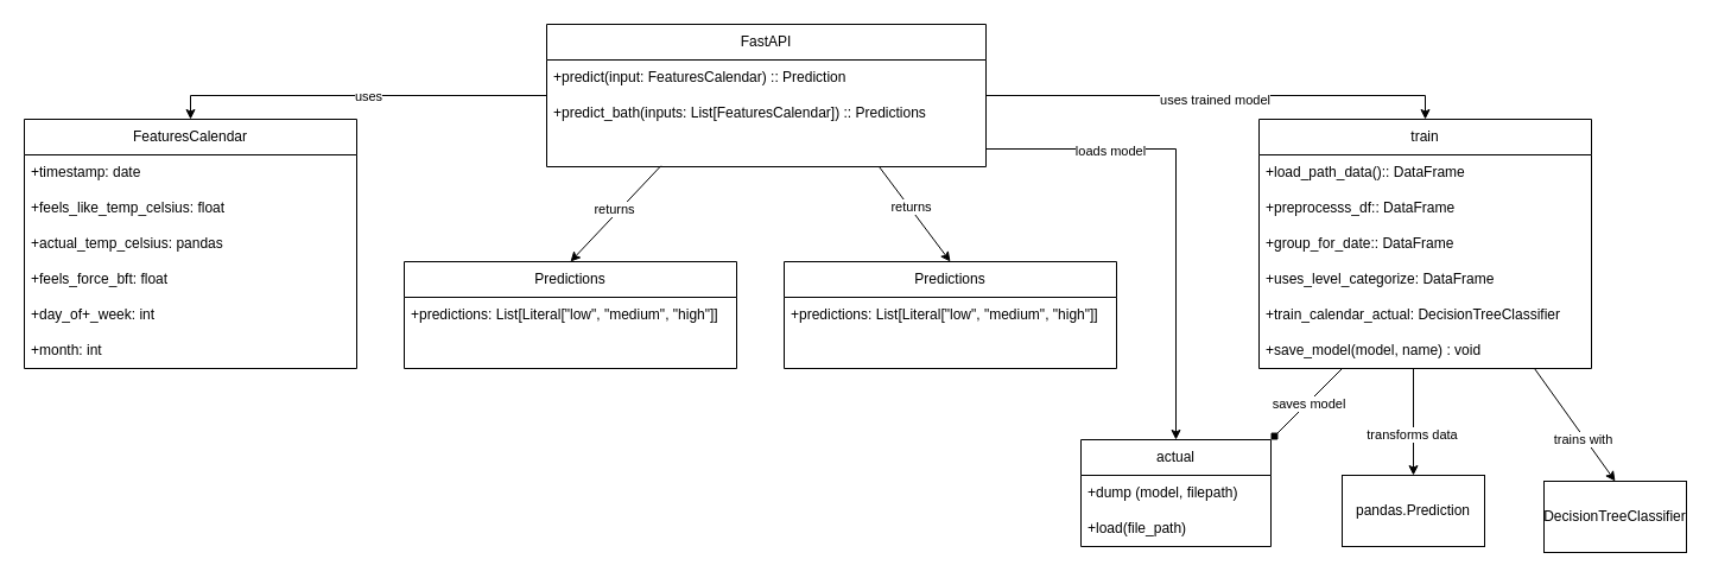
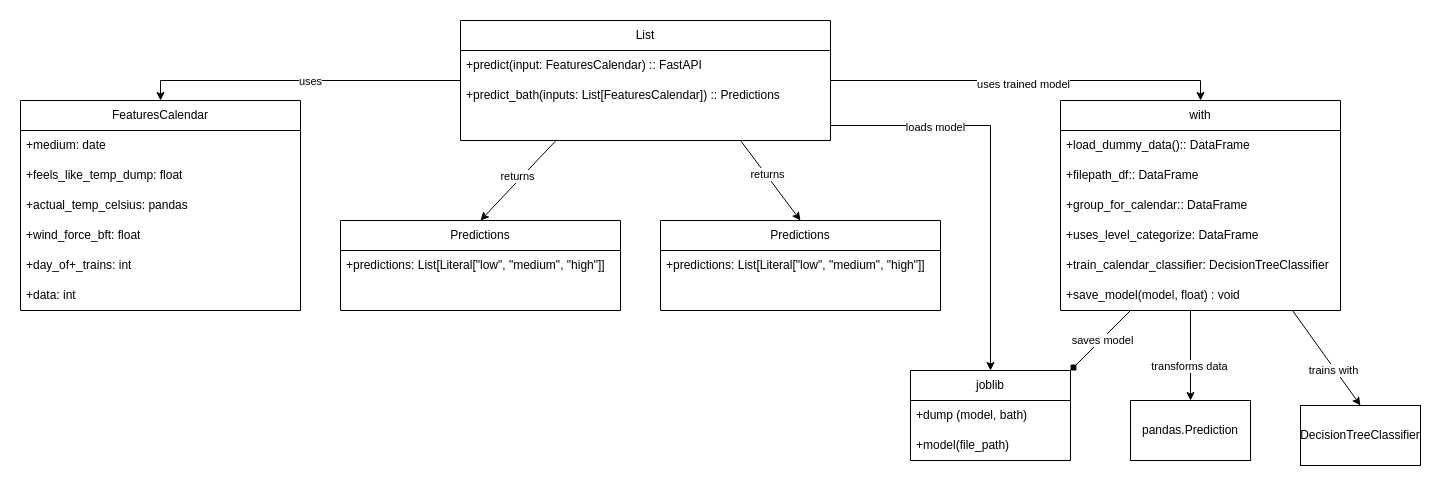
- <mxCell id="2" value="FastAPI" style="swimlane;fontStyle=0;childLayout=stackLayout;horizontal=1;startSize=30;horizontalStack=0;resizeParent=1;resizeParentMax=0;resizeLast=0;collapsible=1;marginBottom=0;whiteSpace=wrap;html=1;" vertex="1" parent="1"><mxGeometry x="460" y="20" width="370" height="120" as="geometry" /></mxCell>
+ <mxCell id="2" value="List" style="swimlane;fontStyle=0;childLayout=stackLayout;horizontal=1;startSize=30;horizontalStack=0;resizeParent=1;resizeParentMax=0;resizeLast=0;collapsible=1;marginBottom=0;whiteSpace=wrap;html=1;" vertex="1" parent="1"><mxGeometry x="460" y="20" width="370" height="120" as="geometry" /></mxCell>
- <mxCell id="3" value="+predict(input: FeaturesCalendar) :: Prediction" style="text;strokeColor=none;fillColor=none;align=left;verticalAlign=middle;spacingLeft=4;spacingRight=4;overflow=hidden;points=[[0,0.5],[1,0.5]];portConstraint=eastwest;rotatable=0;whiteSpace=wrap;html=1;" vertex="1" parent="2"><mxGeometry y="30" width="370" height="30" as="geometry" /></mxCell>
+ <mxCell id="3" value="+predict(input: FeaturesCalendar) :: FastAPI" style="text;strokeColor=none;fillColor=none;align=left;verticalAlign=middle;spacingLeft=4;spacingRight=4;overflow=hidden;points=[[0,0.5],[1,0.5]];portConstraint=eastwest;rotatable=0;whiteSpace=wrap;html=1;" vertex="1" parent="2"><mxGeometry y="30" width="370" height="30" as="geometry" /></mxCell>
- <mxCell id="26" value="train" style="swimlane;fontStyle=0;childLayout=stackLayout;horizontal=1;startSize=30;horizontalStack=0;resizeParent=1;resizeParentMax=0;resizeLast=0;collapsible=1;marginBottom=0;whiteSpace=wrap;html=1;rounded=0;" vertex="1" parent="1"><mxGeometry x="1060" y="100" width="280" height="210" as="geometry"><mxRectangle x="-240" y="200" width="140" height="30" as="alternateBounds" /></mxGeometry></mxCell>
+ <mxCell id="26" value="with" style="swimlane;fontStyle=0;childLayout=stackLayout;horizontal=1;startSize=30;horizontalStack=0;resizeParent=1;resizeParentMax=0;resizeLast=0;collapsible=1;marginBottom=0;whiteSpace=wrap;html=1;rounded=0;" vertex="1" parent="1"><mxGeometry x="1060" y="100" width="280" height="210" as="geometry"><mxRectangle x="-240" y="200" width="140" height="30" as="alternateBounds" /></mxGeometry></mxCell>
- <mxCell id="18" value="+timestamp: date" style="text;strokeColor=none;fillColor=none;align=left;verticalAlign=middle;spacingLeft=4;spacingRight=4;overflow=hidden;points=[[0,0.5],[1,0.5]];portConstraint=eastwest;rotatable=0;whiteSpace=wrap;html=1;" vertex="1" parent="17"><mxGeometry y="30" width="280" height="30" as="geometry" /></mxCell>
+ <mxCell id="18" value="+medium: date" style="text;strokeColor=none;fillColor=none;align=left;verticalAlign=middle;spacingLeft=4;spacingRight=4;overflow=hidden;points=[[0,0.5],[1,0.5]];portConstraint=eastwest;rotatable=0;whiteSpace=wrap;html=1;" vertex="1" parent="17"><mxGeometry y="30" width="280" height="30" as="geometry" /></mxCell>
- <mxCell id="27" value="+load_path_data():: DataFrame" style="text;strokeColor=none;fillColor=none;align=left;verticalAlign=middle;spacingLeft=4;spacingRight=4;overflow=hidden;points=[[0,0.5],[1,0.5]];portConstraint=eastwest;rotatable=0;whiteSpace=wrap;html=1;" vertex="1" parent="26"><mxGeometry y="30" width="280" height="30" as="geometry" /></mxCell>
+ <mxCell id="27" value="+load_dummy_data():: DataFrame" style="text;strokeColor=none;fillColor=none;align=left;verticalAlign=middle;spacingLeft=4;spacingRight=4;overflow=hidden;points=[[0,0.5],[1,0.5]];portConstraint=eastwest;rotatable=0;whiteSpace=wrap;html=1;" vertex="1" parent="26"><mxGeometry y="30" width="280" height="30" as="geometry" /></mxCell>
- <mxCell id="19" value="+feels_like_temp_celsius: float" style="text;strokeColor=none;fillColor=none;align=left;verticalAlign=middle;spacingLeft=4;spacingRight=4;overflow=hidden;points=[[0,0.5],[1,0.5]];portConstraint=eastwest;rotatable=0;whiteSpace=wrap;html=1;" vertex="1" parent="17"><mxGeometry y="60" width="280" height="30" as="geometry" /></mxCell>
+ <mxCell id="19" value="+feels_like_temp_dump: float" style="text;strokeColor=none;fillColor=none;align=left;verticalAlign=middle;spacingLeft=4;spacingRight=4;overflow=hidden;points=[[0,0.5],[1,0.5]];portConstraint=eastwest;rotatable=0;whiteSpace=wrap;html=1;" vertex="1" parent="17"><mxGeometry y="60" width="280" height="30" as="geometry" /></mxCell>
- <mxCell id="28" value="+preprocesss_df:: DataFrame" style="text;strokeColor=none;fillColor=none;align=left;verticalAlign=middle;spacingLeft=4;spacingRight=4;overflow=hidden;points=[[0,0.5],[1,0.5]];portConstraint=eastwest;rotatable=0;whiteSpace=wrap;html=1;" vertex="1" parent="26"><mxGeometry y="60" width="280" height="30" as="geometry" /></mxCell>
+ <mxCell id="28" value="+filepath_df:: DataFrame" style="text;strokeColor=none;fillColor=none;align=left;verticalAlign=middle;spacingLeft=4;spacingRight=4;overflow=hidden;points=[[0,0.5],[1,0.5]];portConstraint=eastwest;rotatable=0;whiteSpace=wrap;html=1;" vertex="1" parent="26"><mxGeometry y="60" width="280" height="30" as="geometry" /></mxCell>
- <mxCell id="29" value="+group_for_date:: DataFrame" style="text;strokeColor=none;fillColor=none;align=left;verticalAlign=middle;spacingLeft=4;spacingRight=4;overflow=hidden;points=[[0,0.5],[1,0.5]];portConstraint=eastwest;rotatable=0;whiteSpace=wrap;html=1;" vertex="1" parent="26"><mxGeometry y="90" width="280" height="30" as="geometry" /></mxCell>
+ <mxCell id="29" value="+group_for_calendar:: DataFrame" style="text;strokeColor=none;fillColor=none;align=left;verticalAlign=middle;spacingLeft=4;spacingRight=4;overflow=hidden;points=[[0,0.5],[1,0.5]];portConstraint=eastwest;rotatable=0;whiteSpace=wrap;html=1;" vertex="1" parent="26"><mxGeometry y="90" width="280" height="30" as="geometry" /></mxCell>
- <mxCell id="21" value="+feels_force_bft: float" style="text;strokeColor=none;fillColor=none;align=left;verticalAlign=middle;spacingLeft=4;spacingRight=4;overflow=hidden;points=[[0,0.5],[1,0.5]];portConstraint=eastwest;rotatable=0;whiteSpace=wrap;html=1;" vertex="1" parent="17"><mxGeometry y="120" width="280" height="30" as="geometry" /></mxCell>
+ <mxCell id="21" value="+wind_force_bft: float" style="text;strokeColor=none;fillColor=none;align=left;verticalAlign=middle;spacingLeft=4;spacingRight=4;overflow=hidden;points=[[0,0.5],[1,0.5]];portConstraint=eastwest;rotatable=0;whiteSpace=wrap;html=1;" vertex="1" parent="17"><mxGeometry y="120" width="280" height="30" as="geometry" /></mxCell>
- <mxCell id="22" value="+day_of+_week: int" style="text;strokeColor=none;fillColor=none;align=left;verticalAlign=middle;spacingLeft=4;spacingRight=4;overflow=hidden;points=[[0,0.5],[1,0.5]];portConstraint=eastwest;rotatable=0;whiteSpace=wrap;html=1;" vertex="1" parent="17"><mxGeometry y="150" width="280" height="30" as="geometry" /></mxCell>
+ <mxCell id="22" value="+day_of+_trains: int" style="text;strokeColor=none;fillColor=none;align=left;verticalAlign=middle;spacingLeft=4;spacingRight=4;overflow=hidden;points=[[0,0.5],[1,0.5]];portConstraint=eastwest;rotatable=0;whiteSpace=wrap;html=1;" vertex="1" parent="17"><mxGeometry y="150" width="280" height="30" as="geometry" /></mxCell>
- <mxCell id="31" value="+train_calendar_actual: DecisionTreeClassifier" style="text;strokeColor=none;fillColor=none;align=left;verticalAlign=middle;spacingLeft=4;spacingRight=4;overflow=hidden;points=[[0,0.5],[1,0.5]];portConstraint=eastwest;rotatable=0;whiteSpace=wrap;html=1;" vertex="1" parent="26"><mxGeometry y="150" width="280" height="30" as="geometry" /></mxCell>
+ <mxCell id="31" value="+train_calendar_classifier: DecisionTreeClassifier" style="text;strokeColor=none;fillColor=none;align=left;verticalAlign=middle;spacingLeft=4;spacingRight=4;overflow=hidden;points=[[0,0.5],[1,0.5]];portConstraint=eastwest;rotatable=0;whiteSpace=wrap;html=1;" vertex="1" parent="26"><mxGeometry y="150" width="280" height="30" as="geometry" /></mxCell>
- <mxCell id="23" value="+month: int" style="text;strokeColor=none;fillColor=none;align=left;verticalAlign=middle;spacingLeft=4;spacingRight=4;overflow=hidden;points=[[0,0.5],[1,0.5]];portConstraint=eastwest;rotatable=0;whiteSpace=wrap;html=1;" vertex="1" parent="17"><mxGeometry y="180" width="280" height="30" as="geometry" /></mxCell>
+ <mxCell id="23" value="+data: int" style="text;strokeColor=none;fillColor=none;align=left;verticalAlign=middle;spacingLeft=4;spacingRight=4;overflow=hidden;points=[[0,0.5],[1,0.5]];portConstraint=eastwest;rotatable=0;whiteSpace=wrap;html=1;" vertex="1" parent="17"><mxGeometry y="180" width="280" height="30" as="geometry" /></mxCell>
- <mxCell id="32" value="+save_model(model, name) : void" style="text;strokeColor=none;fillColor=none;align=left;verticalAlign=middle;spacingLeft=4;spacingRight=4;overflow=hidden;points=[[0,0.5],[1,0.5]];portConstraint=eastwest;rotatable=0;whiteSpace=wrap;html=1;" vertex="1" parent="26"><mxGeometry y="180" width="280" height="30" as="geometry" /></mxCell>
+ <mxCell id="32" value="+save_model(model, float) : void" style="text;strokeColor=none;fillColor=none;align=left;verticalAlign=middle;spacingLeft=4;spacingRight=4;overflow=hidden;points=[[0,0.5],[1,0.5]];portConstraint=eastwest;rotatable=0;whiteSpace=wrap;html=1;" vertex="1" parent="26"><mxGeometry y="180" width="280" height="30" as="geometry" /></mxCell>
- <mxCell id="35" value="actual" style="swimlane;fontStyle=0;childLayout=stackLayout;horizontal=1;startSize=30;horizontalStack=0;resizeParent=1;resizeParentMax=0;resizeLast=0;collapsible=1;marginBottom=0;whiteSpace=wrap;html=1;" vertex="1" parent="1"><mxGeometry x="910" y="370" width="160" height="90" as="geometry" /></mxCell>
+ <mxCell id="35" value="joblib" style="swimlane;fontStyle=0;childLayout=stackLayout;horizontal=1;startSize=30;horizontalStack=0;resizeParent=1;resizeParentMax=0;resizeLast=0;collapsible=1;marginBottom=0;whiteSpace=wrap;html=1;" vertex="1" parent="1"><mxGeometry x="910" y="370" width="160" height="90" as="geometry" /></mxCell>
- <mxCell id="36" value="+dump (model, filepath)" style="text;strokeColor=none;fillColor=none;align=left;verticalAlign=middle;spacingLeft=4;spacingRight=4;overflow=hidden;points=[[0,0.5],[1,0.5]];portConstraint=eastwest;rotatable=0;whiteSpace=wrap;html=1;" vertex="1" parent="35"><mxGeometry y="30" width="160" height="30" as="geometry" /></mxCell>
+ <mxCell id="36" value="+dump (model, bath)" style="text;strokeColor=none;fillColor=none;align=left;verticalAlign=middle;spacingLeft=4;spacingRight=4;overflow=hidden;points=[[0,0.5],[1,0.5]];portConstraint=eastwest;rotatable=0;whiteSpace=wrap;html=1;" vertex="1" parent="35"><mxGeometry y="30" width="160" height="30" as="geometry" /></mxCell>
- <mxCell id="37" value="+load(file_path)" style="text;strokeColor=none;fillColor=none;align=left;verticalAlign=middle;spacingLeft=4;spacingRight=4;overflow=hidden;points=[[0,0.5],[1,0.5]];portConstraint=eastwest;rotatable=0;whiteSpace=wrap;html=1;" vertex="1" parent="35"><mxGeometry y="60" width="160" height="30" as="geometry" /></mxCell>
+ <mxCell id="37" value="+model(file_path)" style="text;strokeColor=none;fillColor=none;align=left;verticalAlign=middle;spacingLeft=4;spacingRight=4;overflow=hidden;points=[[0,0.5],[1,0.5]];portConstraint=eastwest;rotatable=0;whiteSpace=wrap;html=1;" vertex="1" parent="35"><mxGeometry y="60" width="160" height="30" as="geometry" /></mxCell>
